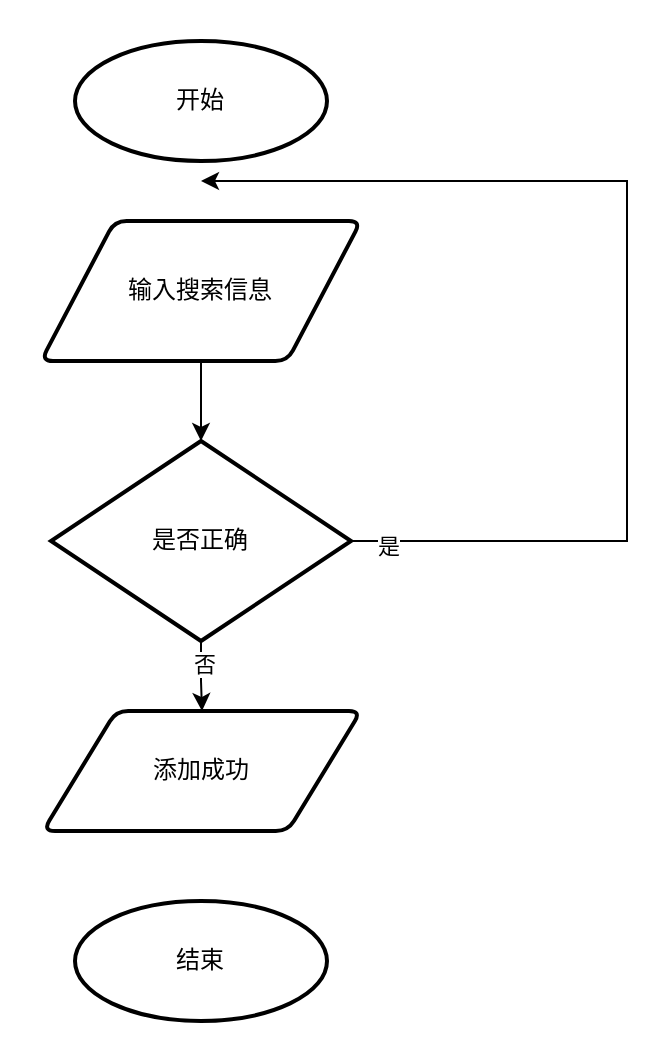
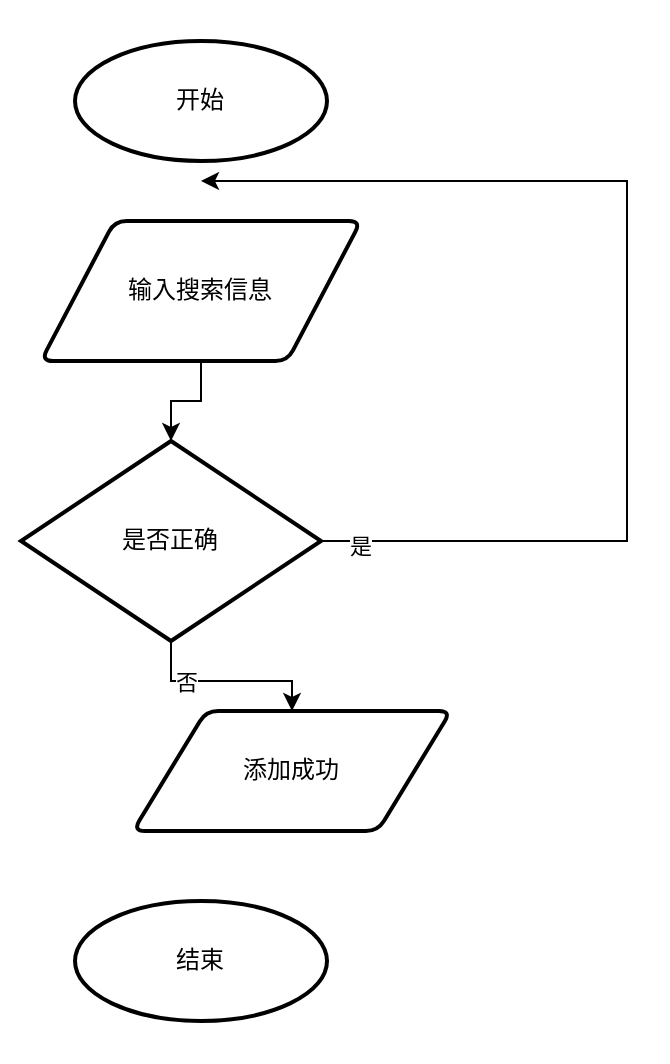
- <mxCell id="7" value="是否正确" style="strokeWidth=2;html=1;shape=mxgraph.flowchart.decision;whiteSpace=wrap;" vertex="1" parent="1"><mxGeometry x="25" y="220" width="150" height="100" as="geometry" /></mxCell>
+ <mxCell id="7" value="是否正确" style="strokeWidth=2;html=1;shape=mxgraph.flowchart.decision;whiteSpace=wrap;" vertex="1" parent="1"><mxGeometry x="10" y="220" width="150" height="100" as="geometry" /></mxCell>
- <mxCell id="10" value="添加成功" style="shape=parallelogram;html=1;strokeWidth=2;perimeter=parallelogramPerimeter;whiteSpace=wrap;rounded=1;arcSize=12;size=0.23;" vertex="1" parent="1"><mxGeometry x="21" y="355" width="159" height="60" as="geometry" /></mxCell>
+ <mxCell id="10" value="添加成功" style="shape=parallelogram;html=1;strokeWidth=2;perimeter=parallelogramPerimeter;whiteSpace=wrap;rounded=1;arcSize=12;size=0.23;" vertex="1" parent="1"><mxGeometry x="66" y="355" width="159" height="60" as="geometry" /></mxCell>
